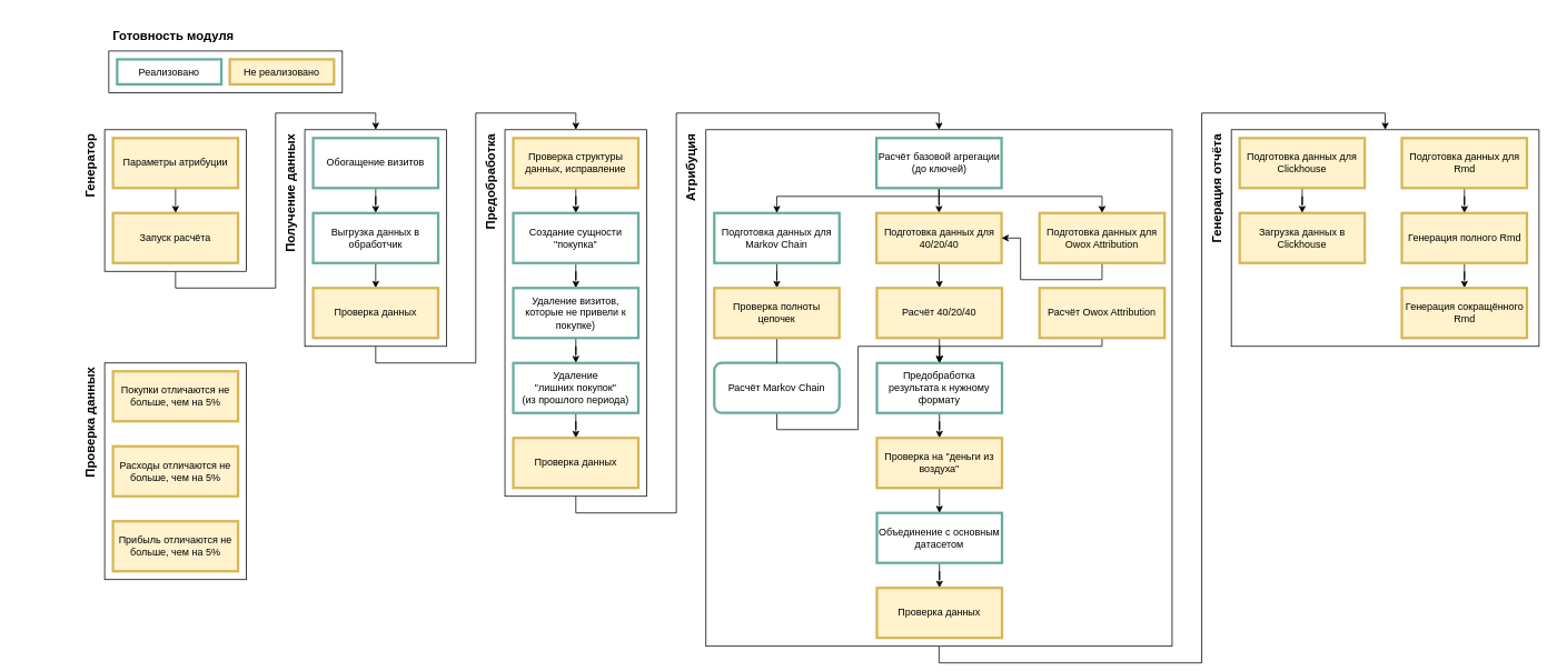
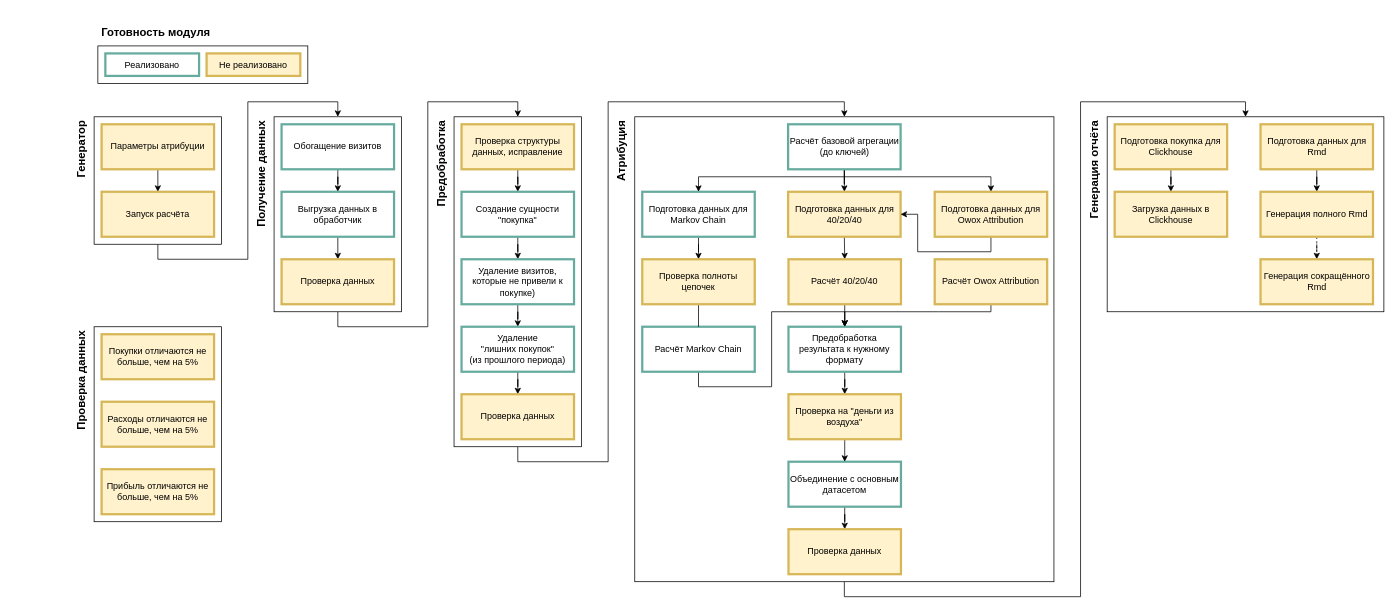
- <mxCell id="62" value="Подготовка данных для Clickhouse" style="rounded=0;whiteSpace=wrap;html=1;strokeWidth=3;strokeColor=#d6b656;fillColor=#fff2cc;" vertex="1" parent="1"><mxGeometry x="1486" y="165" width="150" height="60" as="geometry" /></mxCell>
+ <mxCell id="62" value="Подготовка покупка для Clickhouse" style="rounded=0;whiteSpace=wrap;html=1;strokeWidth=3;strokeColor=#d6b656;fillColor=#fff2cc;" vertex="1" parent="1"><mxGeometry x="1486" y="165" width="150" height="60" as="geometry" /></mxCell>
- <mxCell id="66" style="edgeStyle=orthogonalEdgeStyle;rounded=0;orthogonalLoop=1;jettySize=auto;html=1;entryX=0.5;entryY=0;entryDx=0;entryDy=0;" edge="1" parent="1" source="67" target="68"><mxGeometry relative="1" as="geometry" /></mxCell>
+ <mxCell id="66" style="edgeStyle=orthogonalEdgeStyle;rounded=0;orthogonalLoop=1;jettySize=auto;html=1;entryX=0.5;entryY=0;entryDx=0;entryDy=0;dashed=1;" edge="1" parent="1" source="67" target="68"><mxGeometry relative="1" as="geometry" /></mxCell>
- <mxCell id="36" value="Расчёт Markov Chain" style="whiteSpace=wrap;html=1;strokeWidth=3;strokeColor=#67AB9F;rounded=1;" vertex="1" parent="1"><mxGeometry x="856" y="435" width="150" height="60" as="geometry" /></mxCell>
+ <mxCell id="36" value="Расчёт Markov Chain" style="rounded=0;whiteSpace=wrap;html=1;strokeWidth=3;strokeColor=#67AB9F;" vertex="1" parent="1"><mxGeometry x="856" y="435" width="150" height="60" as="geometry" /></mxCell>
